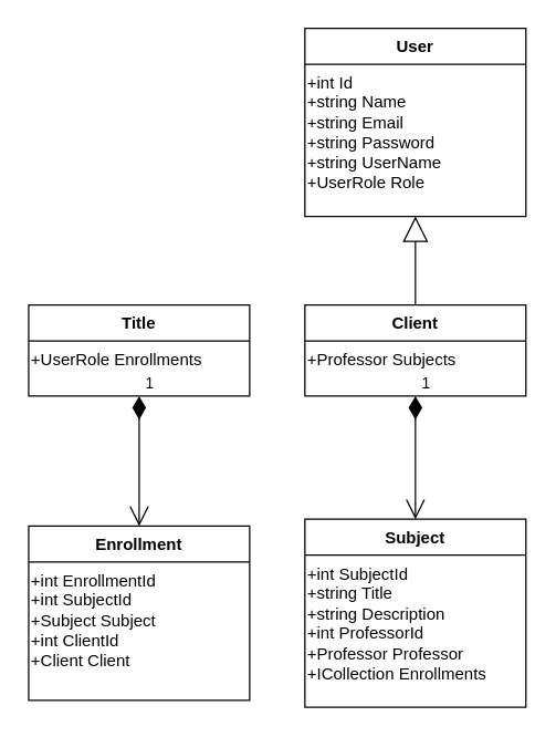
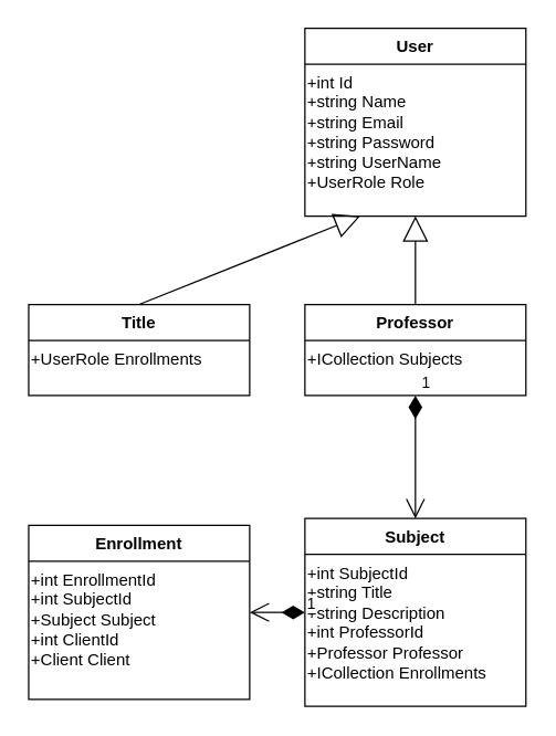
+ <mxCell id="12" value="" style="endArrow=block;endSize=16;endFill=0;html=1;rounded=0;exitX=0.5;exitY=0;exitDx=0;exitDy=0;entryX=0.25;entryY=1;entryDx=0;entryDy=0;" edge="1" parent="1" source="4" target="2"><mxGeometry width="160" relative="1" as="geometry" /></mxCell>
- <mxCell id="6" value="Client" style="swimlane;fontStyle=1;align=center;verticalAlign=top;childLayout=stackLayout;horizontal=1;startSize=26;horizontalStack=0;resizeParent=1;resizeParentMax=0;resizeLast=0;collapsible=1;marginBottom=0;" vertex="1" parent="1"><mxGeometry x="220" y="220" width="160" height="66" as="geometry" /></mxCell>
+ <mxCell id="6" value="Professor" style="swimlane;fontStyle=1;align=center;verticalAlign=top;childLayout=stackLayout;horizontal=1;startSize=26;horizontalStack=0;resizeParent=1;resizeParentMax=0;resizeLast=0;collapsible=1;marginBottom=0;" vertex="1" parent="1"><mxGeometry x="220" y="220" width="160" height="66" as="geometry" /></mxCell>
- <mxCell id="7" value="+Professor Subjects" style="text;whiteSpace=wrap;html=1;" vertex="1" parent="6"><mxGeometry y="26" width="160" height="40" as="geometry" /></mxCell>
+ <mxCell id="7" value="+ICollection Subjects" style="text;whiteSpace=wrap;html=1;" vertex="1" parent="6"><mxGeometry y="26" width="160" height="40" as="geometry" /></mxCell>
- <mxCell id="14" value="1" style="endArrow=open;html=1;endSize=12;startArrow=diamondThin;startSize=14;startFill=1;edgeStyle=orthogonalEdgeStyle;align=left;verticalAlign=bottom;rounded=0;" edge="1" parent="1" source="4" target="10"><mxGeometry x="-1" y="3" relative="1" as="geometry" /></mxCell>
+ <mxCell id="16" value="1" style="endArrow=open;html=1;endSize=12;startArrow=diamondThin;startSize=14;startFill=1;edgeStyle=orthogonalEdgeStyle;align=left;verticalAlign=bottom;rounded=0;" edge="1" parent="1" source="8" target="10"><mxGeometry x="-1" y="3" relative="1" as="geometry" /></mxCell>
